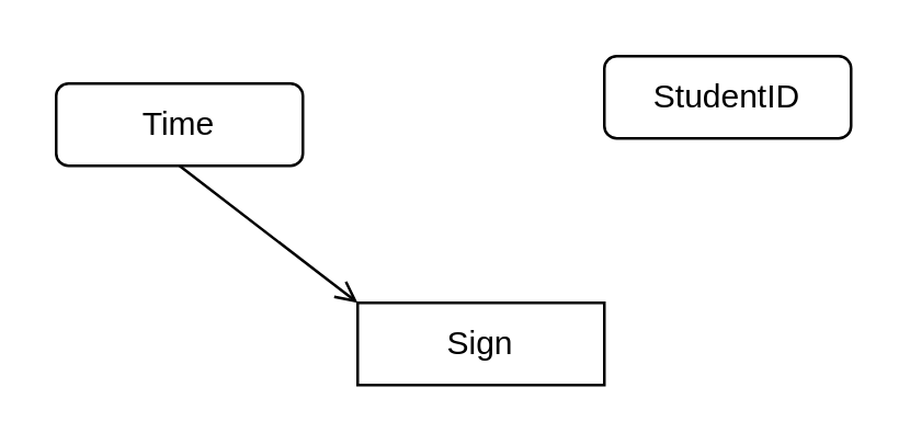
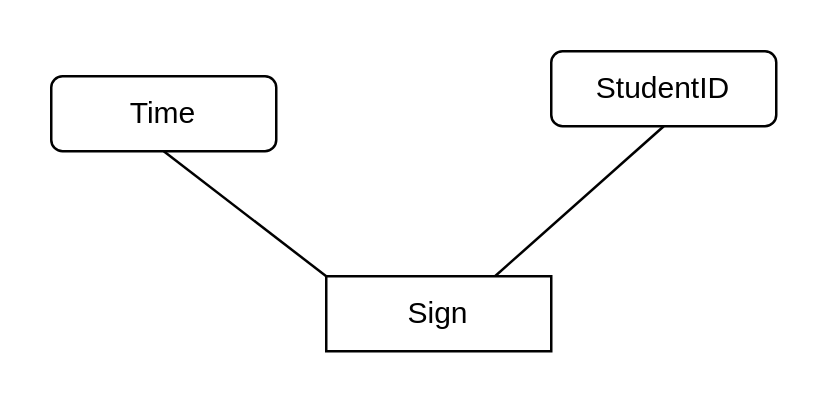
+ <mxCell id="2" style="rounded=0;orthogonalLoop=1;jettySize=auto;html=1;exitX=0.75;exitY=0;exitDx=0;exitDy=0;entryX=0.5;entryY=1;entryDx=0;entryDy=0;endArrow=none;endFill=0;" edge="1" parent="1" source="3" target="6"><mxGeometry relative="1" as="geometry" /></mxCell>
- <mxCell id="4" style="rounded=0;orthogonalLoop=1;jettySize=auto;html=1;exitX=0.5;exitY=1;exitDx=0;exitDy=0;entryX=0;entryY=0;entryDx=0;entryDy=0;endArrow=open;endFill=0;" edge="1" parent="1" source="5" target="3"><mxGeometry relative="1" as="geometry" /></mxCell>
+ <mxCell id="4" style="rounded=0;orthogonalLoop=1;jettySize=auto;html=1;exitX=0.5;exitY=1;exitDx=0;exitDy=0;entryX=0;entryY=0;entryDx=0;entryDy=0;endArrow=none;endFill=0;" edge="1" parent="1" source="5" target="3"><mxGeometry relative="1" as="geometry" /></mxCell>
